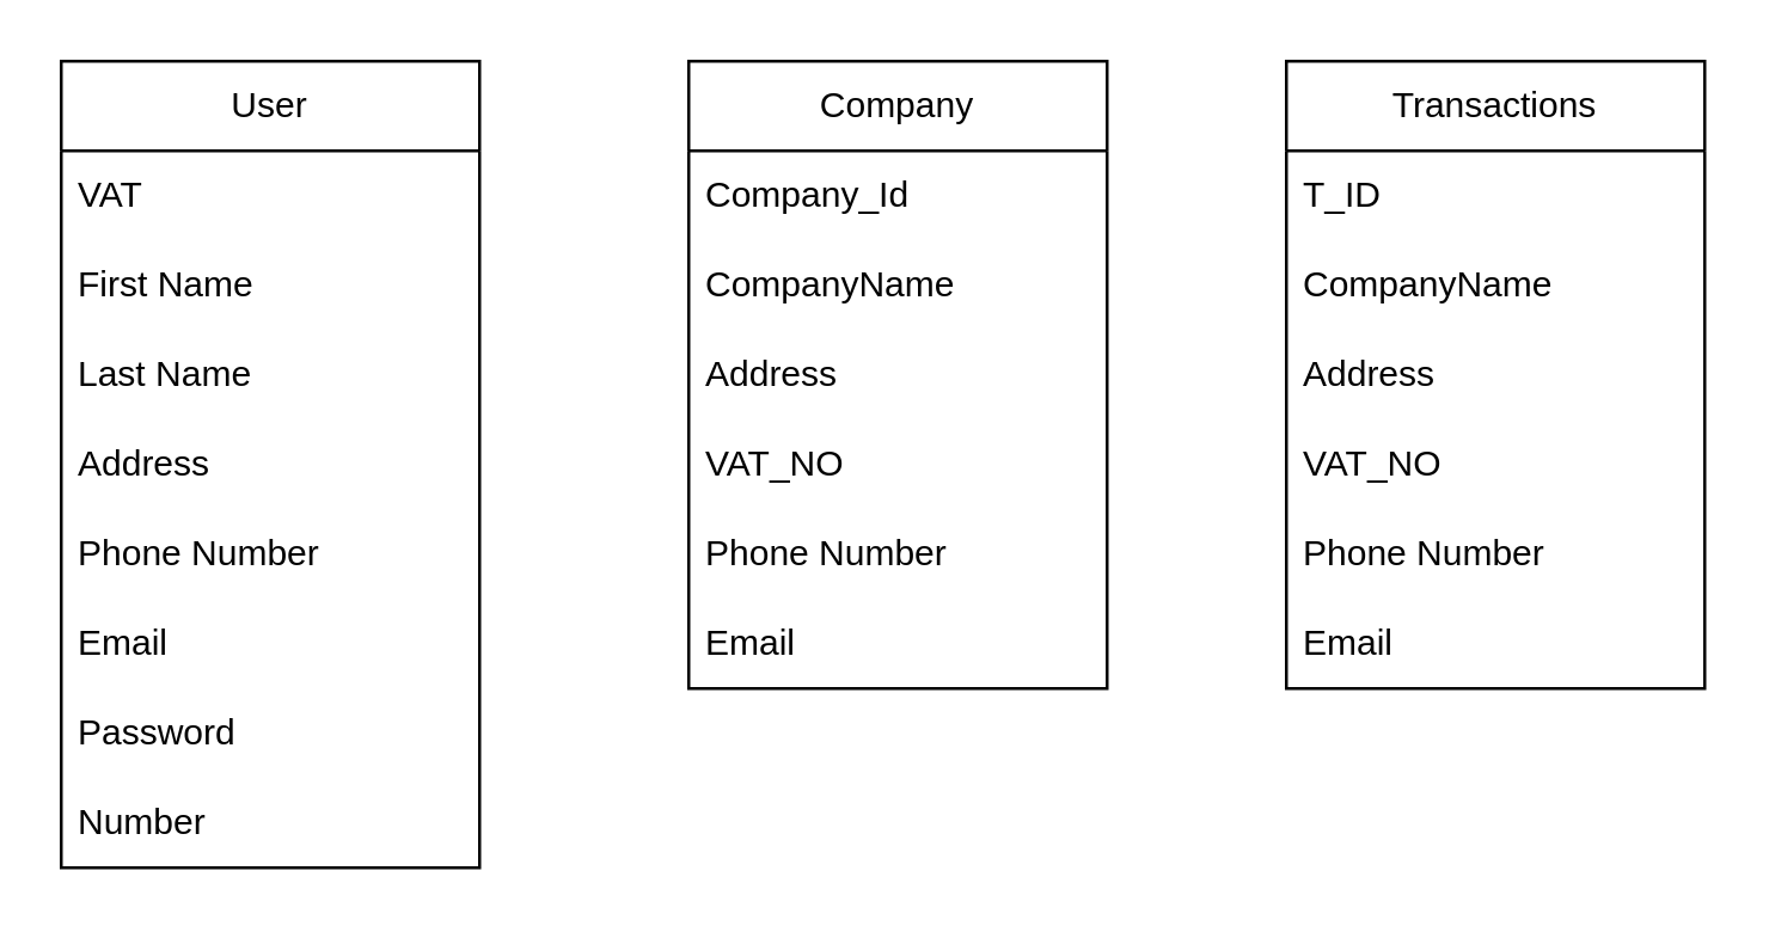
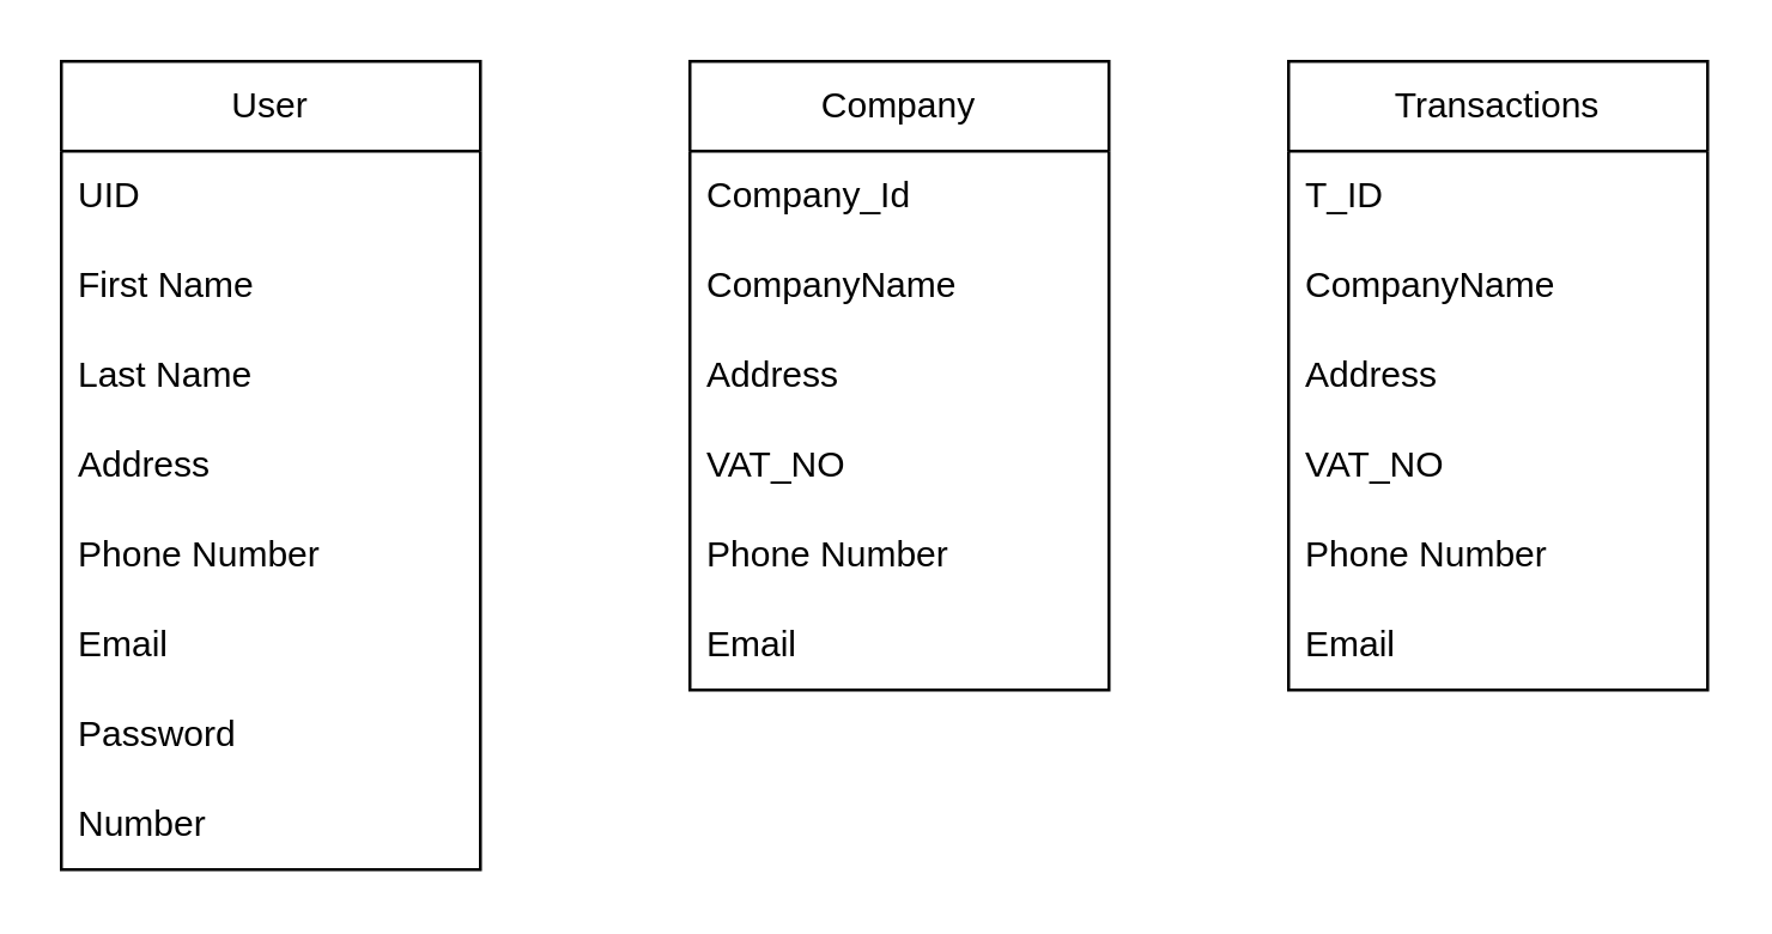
- <mxCell id="3" value="VAT" style="text;strokeColor=none;fillColor=none;align=left;verticalAlign=middle;spacingLeft=4;spacingRight=4;overflow=hidden;points=[[0,0.5],[1,0.5]];portConstraint=eastwest;rotatable=0;whiteSpace=wrap;html=1;" vertex="1" parent="2"><mxGeometry y="30" width="140" height="30" as="geometry" /></mxCell>
+ <mxCell id="3" value="UID" style="text;strokeColor=none;fillColor=none;align=left;verticalAlign=middle;spacingLeft=4;spacingRight=4;overflow=hidden;points=[[0,0.5],[1,0.5]];portConstraint=eastwest;rotatable=0;whiteSpace=wrap;html=1;" vertex="1" parent="2"><mxGeometry y="30" width="140" height="30" as="geometry" /></mxCell>
